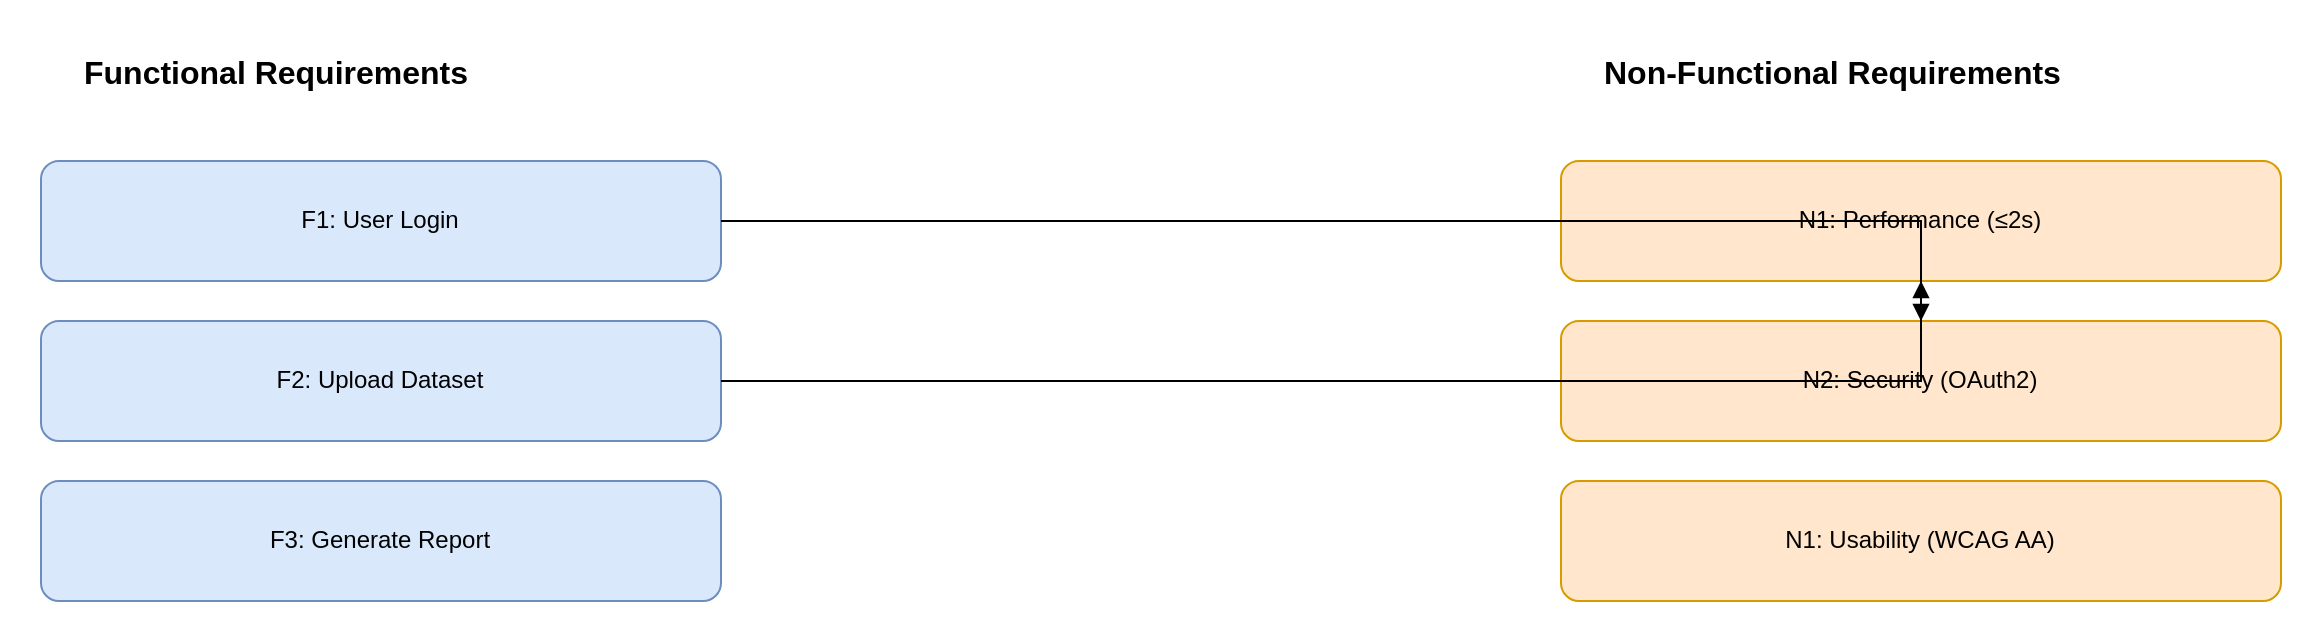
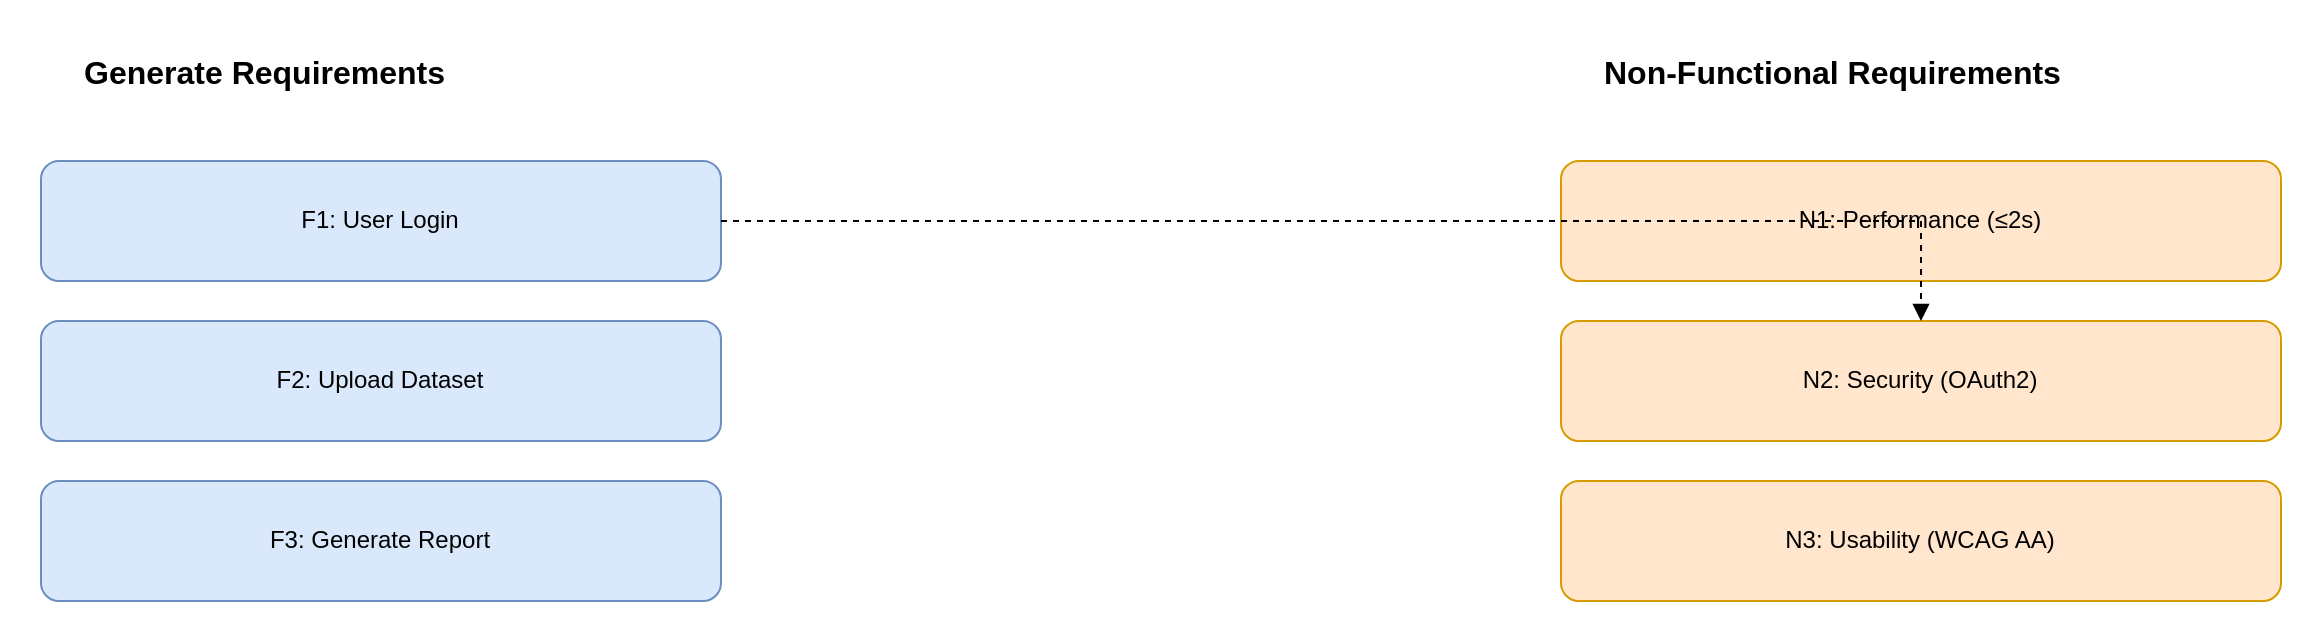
- <mxCell id="2" value="Functional Requirements" style="text;whiteSpace=wrap;fontSize=16;fontStyle=1" vertex="1" parent="1"><mxGeometry x="40" y="20" width="300" height="30" as="geometry" /></mxCell>
+ <mxCell id="2" value="Generate Requirements" style="text;whiteSpace=wrap;fontSize=16;fontStyle=1" vertex="1" parent="1"><mxGeometry x="40" y="20" width="300" height="30" as="geometry" /></mxCell>
- <mxCell id="10" style="edgeStyle=orthogonalEdgeStyle;rounded=0;orthogonalLoop=1;jettySize=auto;html=1;endArrow=block" edge="1" parent="1" source="4" target="8"><mxGeometry relative="1" as="geometry" /></mxCell>
+ <mxCell id="10" style="edgeStyle=orthogonalEdgeStyle;rounded=0;orthogonalLoop=1;jettySize=auto;html=1;endArrow=block;dashed=1;" edge="1" parent="1" source="4" target="8"><mxGeometry relative="1" as="geometry" /></mxCell>
- <mxCell id="11" style="edgeStyle=orthogonalEdgeStyle;rounded=0;orthogonalLoop=1;jettySize=auto;html=1;endArrow=block" edge="1" parent="1" source="5" target="7"><mxGeometry relative="1" as="geometry" /></mxCell>
- <mxCell id="9" value="N1: Usability (WCAG AA)" style="rounded=1;whiteSpace=wrap;html=1;fillColor=#ffe6cc;strokeColor=#d79b00" vertex="1" parent="1"><mxGeometry x="780" y="240" width="360" height="60" as="geometry" /></mxCell>
+ <mxCell id="9" value="N3: Usability (WCAG AA)" style="rounded=1;whiteSpace=wrap;html=1;fillColor=#ffe6cc;strokeColor=#d79b00" vertex="1" parent="1"><mxGeometry x="780" y="240" width="360" height="60" as="geometry" /></mxCell>
